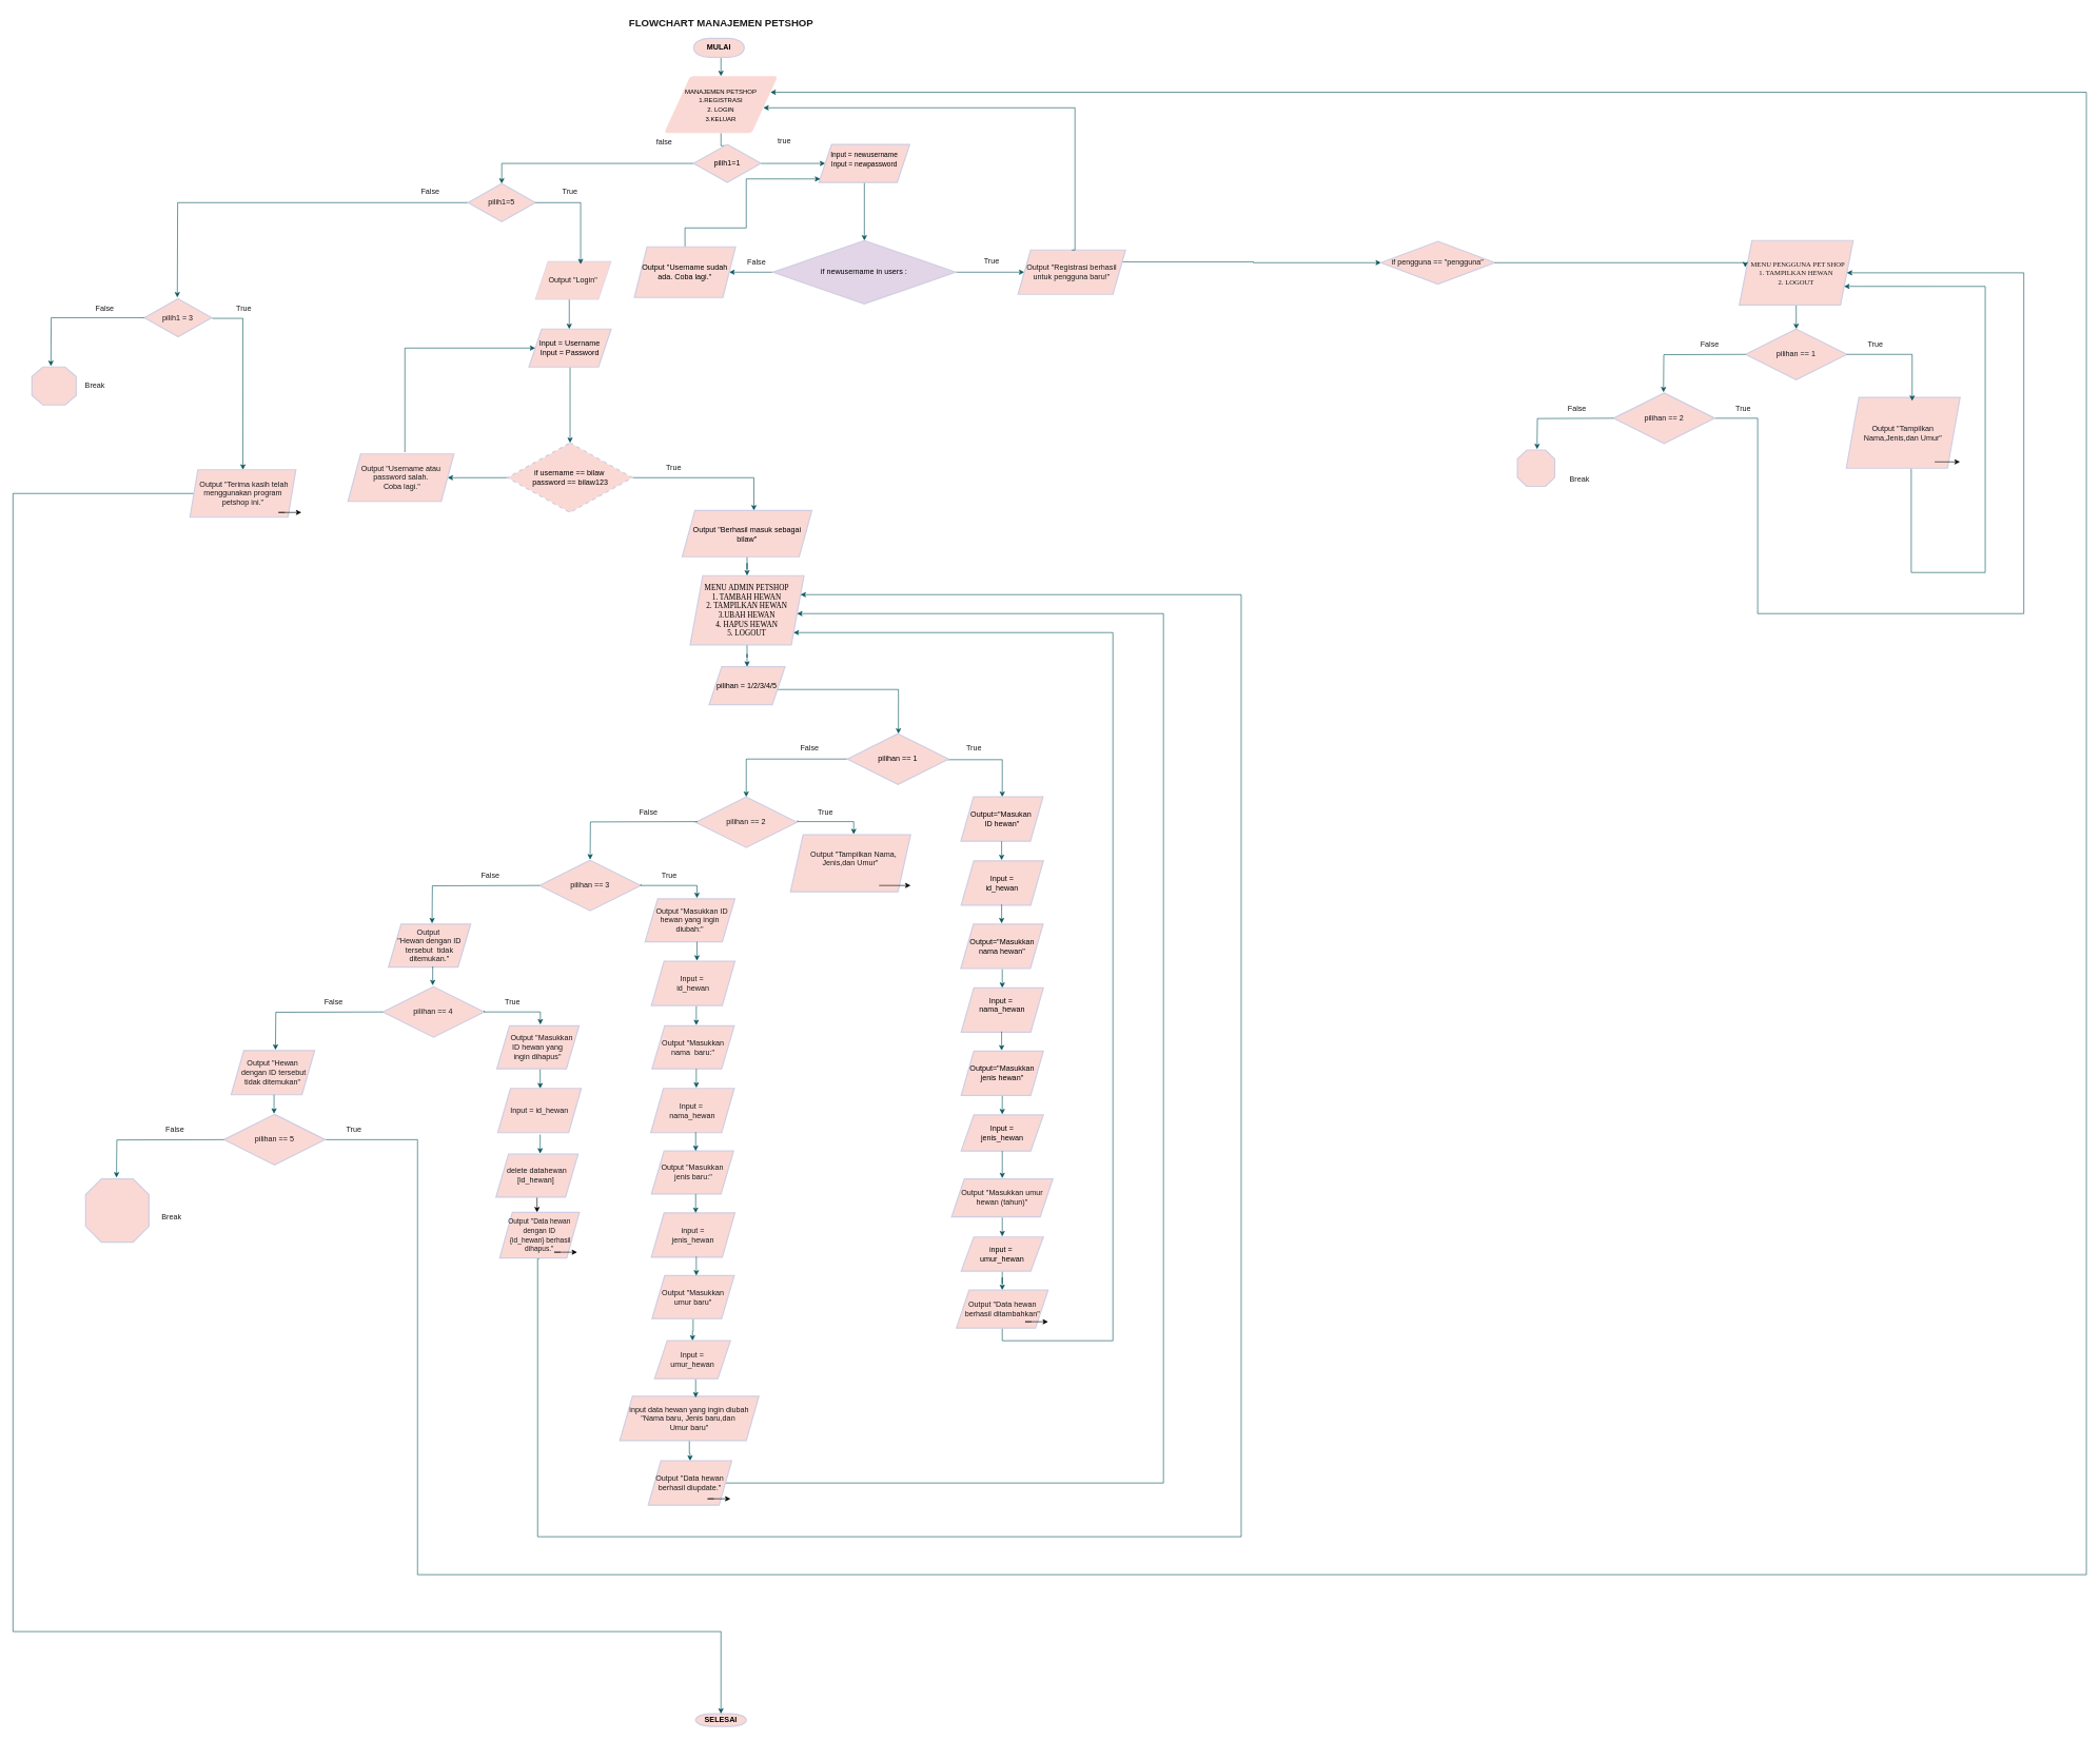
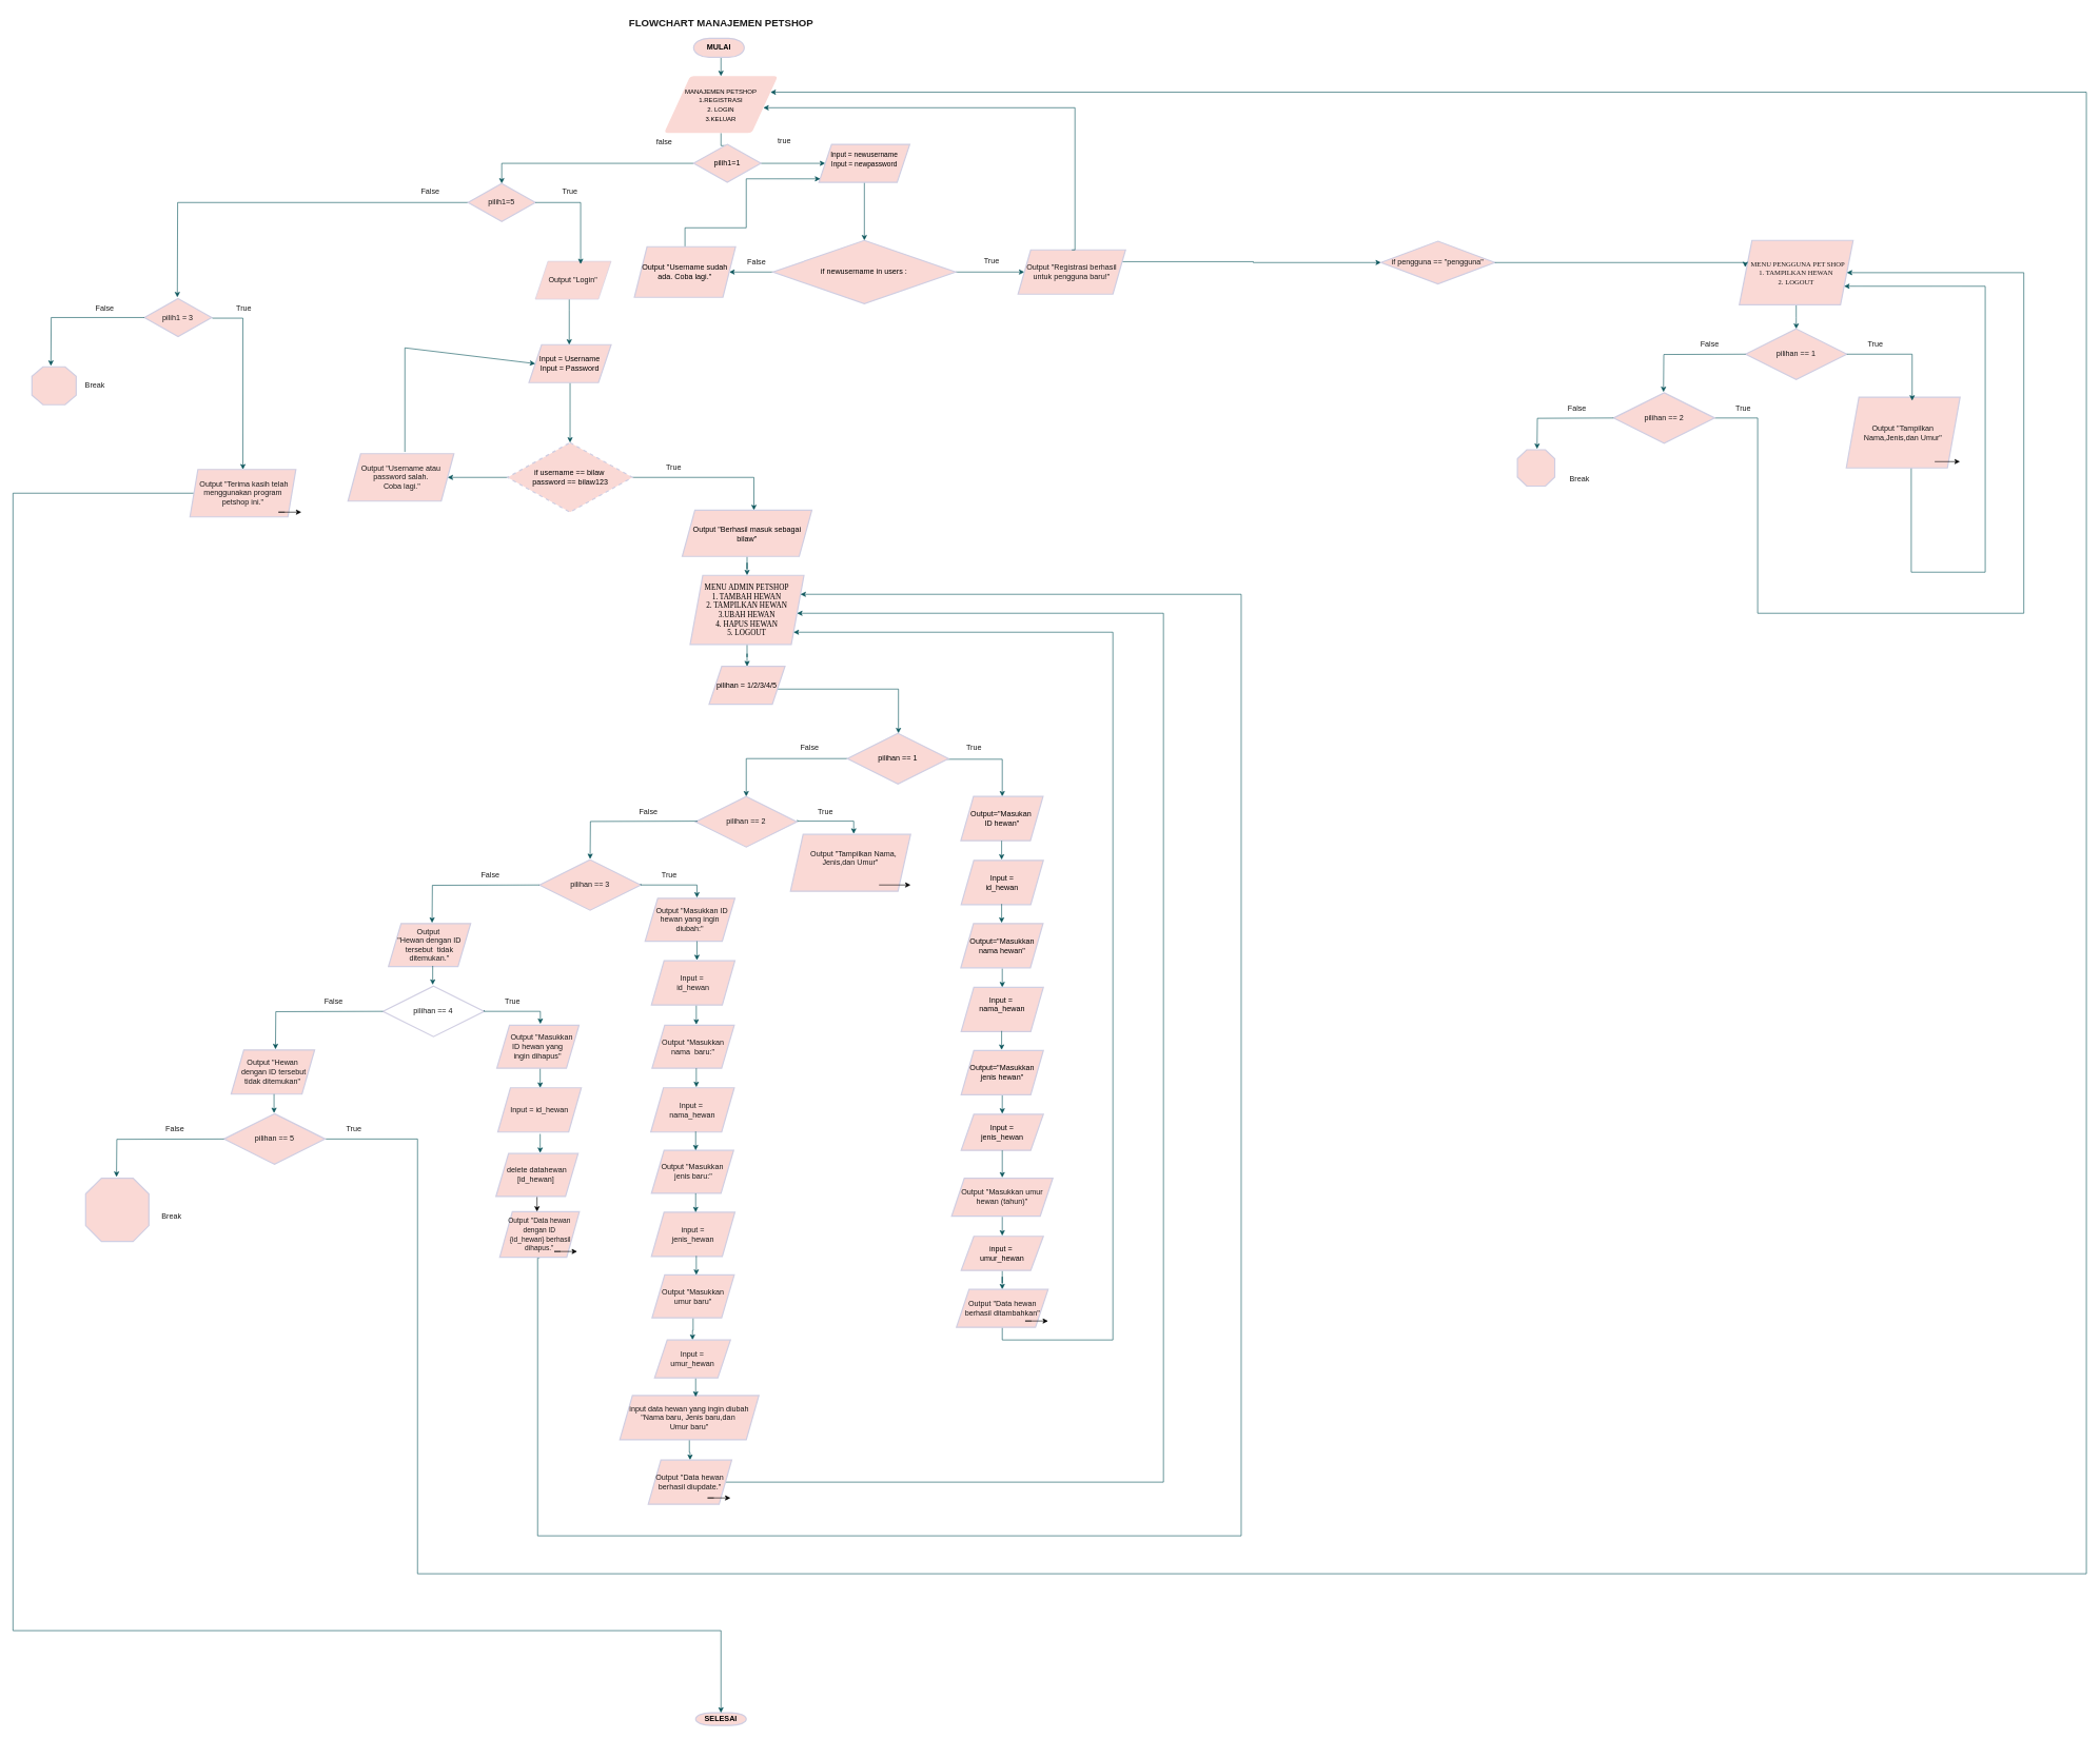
- <mxCell id="16" value="&lt;font color=&quot;#000000&quot;&gt;if newusername in users :&lt;/font&gt;" style="rhombus;whiteSpace=wrap;html=1;fillColor=#e1d5e7;strokeColor=#D0CEE2;fontColor=#1A1A1A;strokeWidth=2;labelBackgroundColor=none;" parent="1" vertex="1"><mxGeometry x="1222.34" y="380" width="288.95" height="100" as="geometry" /></mxCell>
+ <mxCell id="16" value="&lt;font color=&quot;#000000&quot;&gt;if newusername in users :&lt;/font&gt;" style="rhombus;whiteSpace=wrap;html=1;fillColor=#FAD9D5;strokeColor=#D0CEE2;fontColor=#1A1A1A;strokeWidth=2;labelBackgroundColor=none;" parent="1" vertex="1"><mxGeometry x="1222.34" y="380" width="288.95" height="100" as="geometry" /></mxCell>
- <mxCell id="29" value="&lt;font color=&quot;#000000&quot;&gt;Input = Username&lt;/font&gt;&lt;div&gt;&lt;font color=&quot;#000000&quot;&gt;Input = Password&lt;/font&gt;&lt;/div&gt;" style="shape=parallelogram;perimeter=parallelogramPerimeter;whiteSpace=wrap;html=1;fixedSize=1;fillColor=#FAD9D5;strokeColor=#D0CEE2;fontColor=#1A1A1A;strokeWidth=2;labelBackgroundColor=none;" parent="1" vertex="1"><mxGeometry x="836.25" y="520" width="130" height="60" as="geometry" /></mxCell>
+ <mxCell id="29" value="&lt;font color=&quot;#000000&quot;&gt;Input = Username&lt;/font&gt;&lt;div&gt;&lt;font color=&quot;#000000&quot;&gt;Input = Password&lt;/font&gt;&lt;/div&gt;" style="shape=parallelogram;perimeter=parallelogramPerimeter;whiteSpace=wrap;html=1;fixedSize=1;fillColor=#FAD9D5;strokeColor=#D0CEE2;fontColor=#1A1A1A;strokeWidth=2;labelBackgroundColor=none;" parent="1" vertex="1"><mxGeometry x="836.25" y="545" width="130" height="60" as="geometry" /></mxCell>
- <mxCell id="86" value="pilihan == 4" style="rhombus;whiteSpace=wrap;html=1;fillColor=#FAD9D5;strokeColor=#D0CEE2;fontColor=#1A1A1A;strokeWidth=2;labelBackgroundColor=none;" parent="1" vertex="1"><mxGeometry x="605.29" y="1560" width="160" height="80" as="geometry" /></mxCell>
+ <mxCell id="86" value="pilihan == 4" style="rhombus;whiteSpace=wrap;html=1;fillColor=#ffffff;strokeColor=#D0CEE2;fontColor=#1A1A1A;strokeWidth=2;labelBackgroundColor=none;" parent="1" vertex="1"><mxGeometry x="605.29" y="1560" width="160" height="80" as="geometry" /></mxCell>
